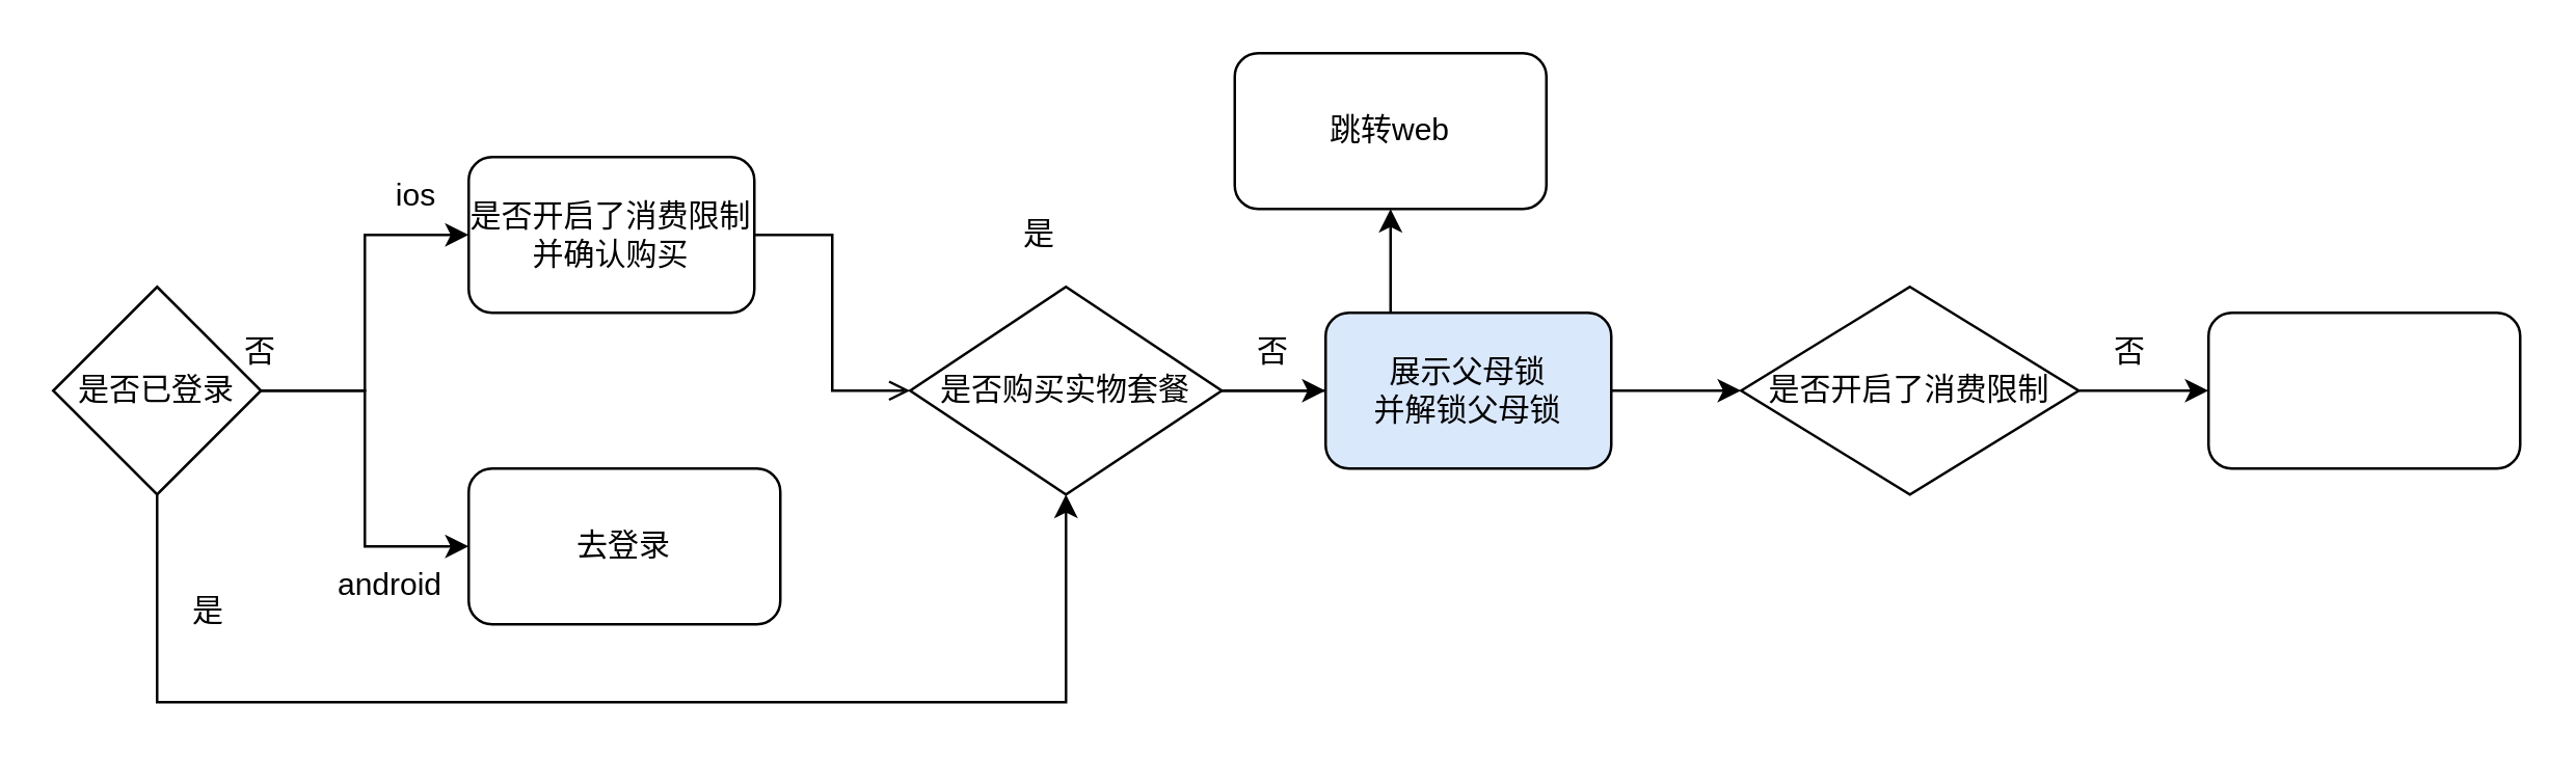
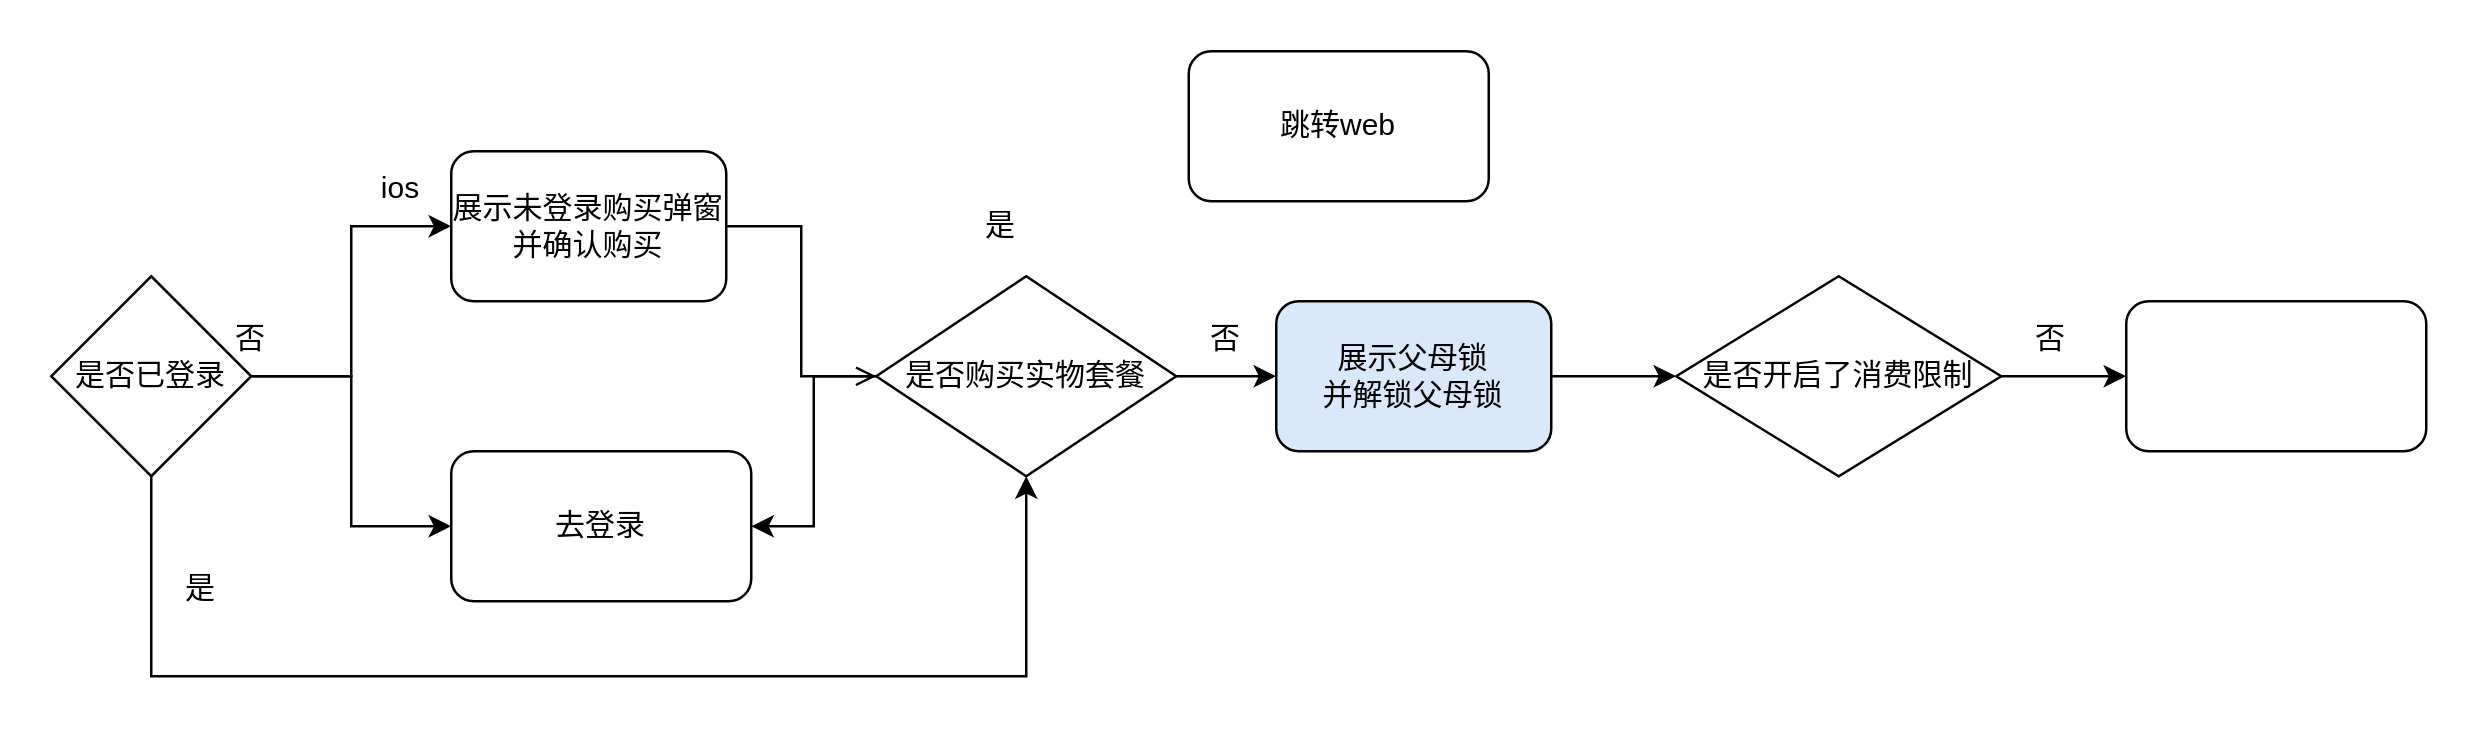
- <mxCell id="5" value="是否开启了消费限制&lt;br&gt;并确认购买" style="rounded=1;whiteSpace=wrap;html=1;" vertex="1" parent="1"><mxGeometry x="180" y="60" width="110" height="60" as="geometry" /></mxCell>
+ <mxCell id="5" value="展示未登录购买弹窗&lt;br&gt;并确认购买" style="rounded=1;whiteSpace=wrap;html=1;" vertex="1" parent="1"><mxGeometry x="180" y="60" width="110" height="60" as="geometry" /></mxCell>
- <mxCell id="12" style="edgeStyle=orthogonalEdgeStyle;rounded=0;orthogonalLoop=1;jettySize=auto;html=1;entryX=0.5;entryY=1;entryDx=0;entryDy=0;" edge="1" parent="1" source="14" target="15"><mxGeometry relative="1" as="geometry" /></mxCell>
+ <mxCell id="12" style="edgeStyle=orthogonalEdgeStyle;rounded=0;orthogonalLoop=1;jettySize=auto;html=1;" edge="1" parent="1" source="14" target="6"><mxGeometry relative="1" as="geometry" /></mxCell>
- <mxCell id="8" value="android" style="text;html=1;strokeColor=none;fillColor=none;align=center;verticalAlign=middle;whiteSpace=wrap;rounded=0;" vertex="1" parent="1"><mxGeometry x="120" y="210" width="60" height="30" as="geometry" /></mxCell>
